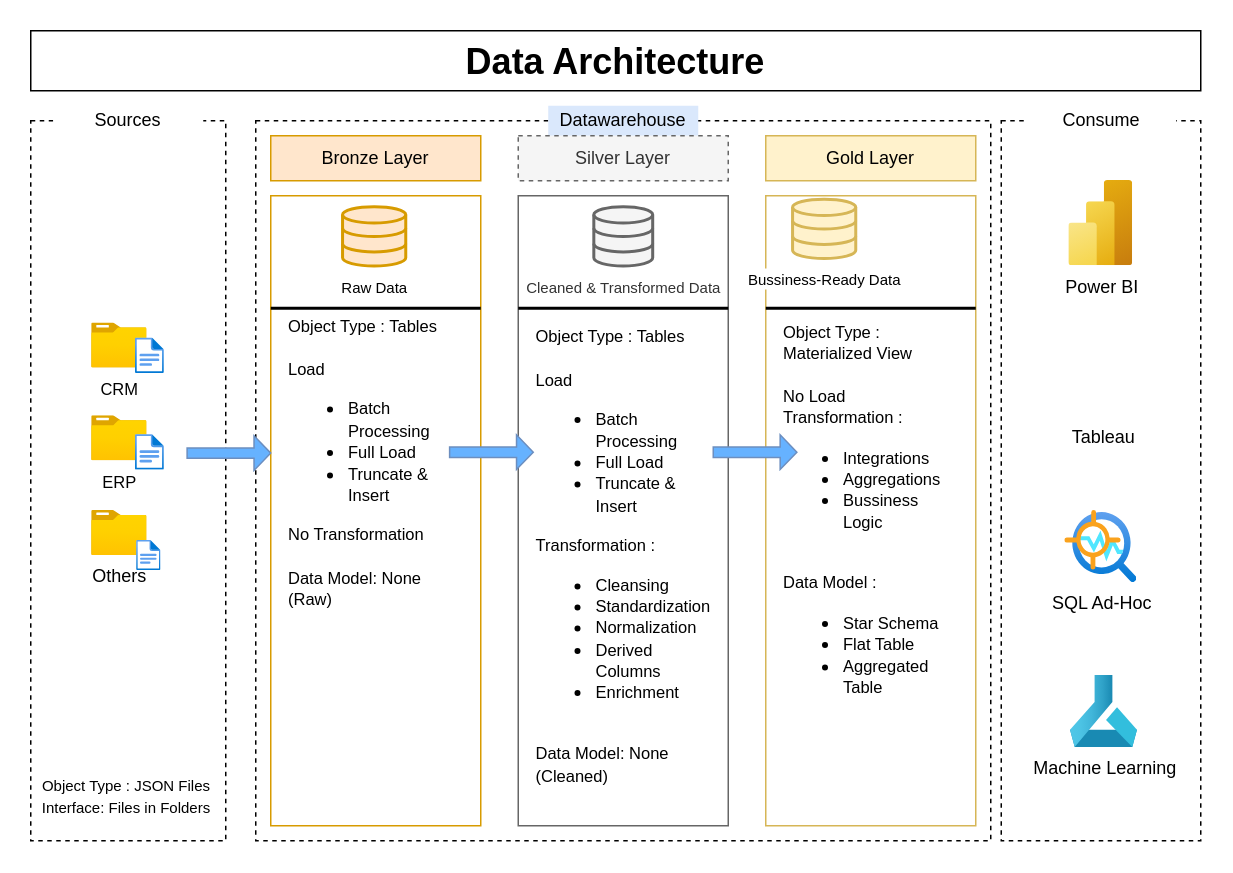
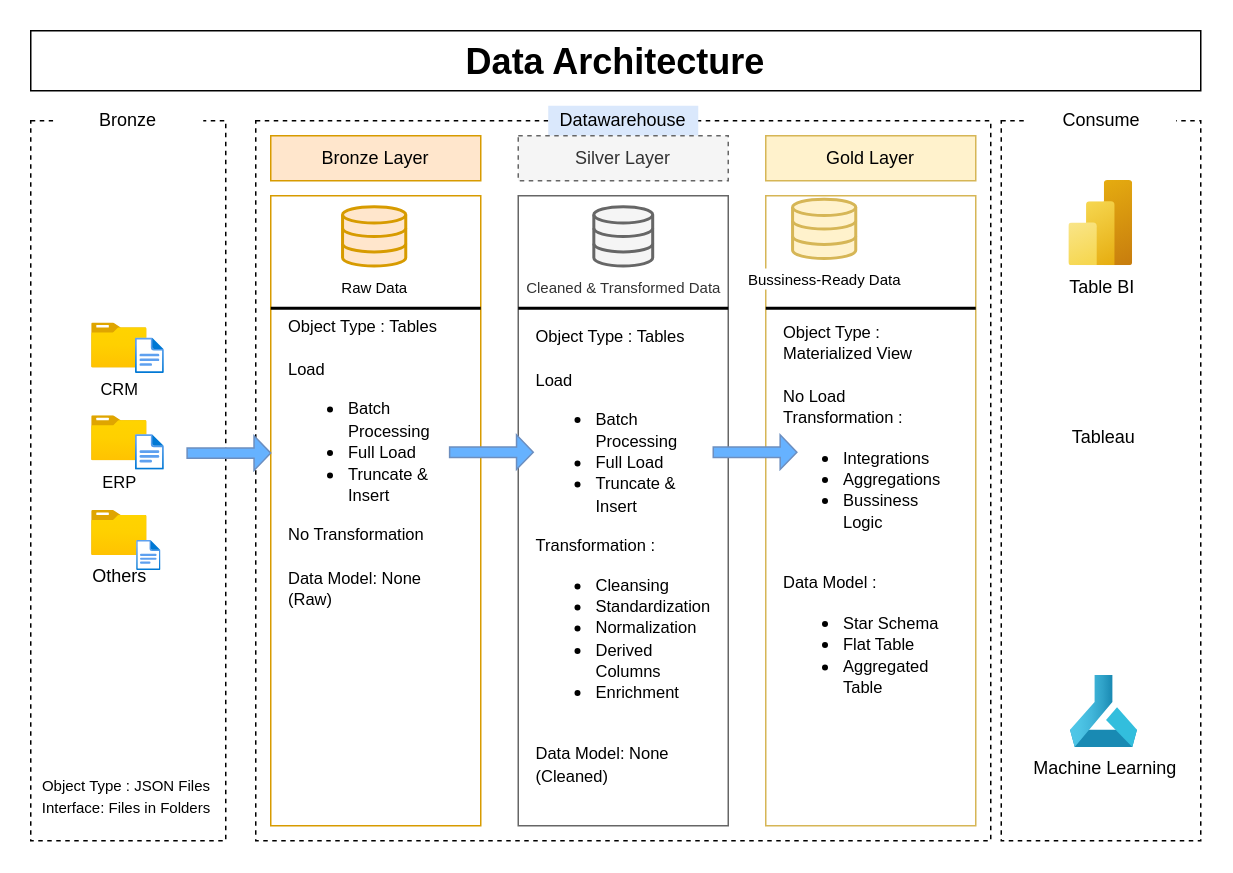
- <mxCell id="6" value="Sources" style="rounded=0;whiteSpace=wrap;html=1;strokeColor=none;" vertex="1" parent="1"><mxGeometry x="35" y="70" width="100" height="20" as="geometry" /></mxCell>
+ <mxCell id="6" value="Bronze" style="rounded=0;whiteSpace=wrap;html=1;strokeColor=none;" vertex="1" parent="1"><mxGeometry x="35" y="70" width="100" height="20" as="geometry" /></mxCell>
- <mxCell id="33" value="Power BI" style="image;aspect=fixed;html=1;points=[];align=center;fontSize=12;image=img/lib/azure2/analytics/Power_BI_Embedded.svg;" vertex="1" parent="1"><mxGeometry x="712.19" y="120" width="42.62" height="56.83" as="geometry" /></mxCell>
+ <mxCell id="33" value="Table BI" style="image;aspect=fixed;html=1;points=[];align=center;fontSize=12;image=img/lib/azure2/analytics/Power_BI_Embedded.svg;" vertex="1" parent="1"><mxGeometry x="712.19" y="120" width="42.62" height="56.83" as="geometry" /></mxCell>
- <mxCell id="35" value="SQL Ad-Hoc" style="image;aspect=fixed;html=1;points=[];align=center;fontSize=12;image=img/lib/azure2/ai_machine_learning/Anomaly_Detector.svg;" vertex="1" parent="1"><mxGeometry x="709.5" y="340" width="48" height="48" as="geometry" /></mxCell>
